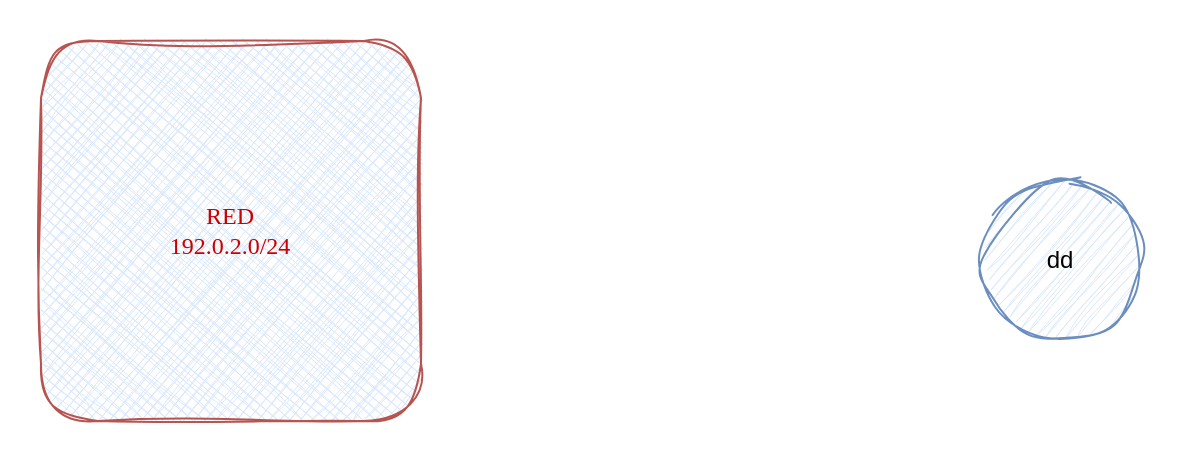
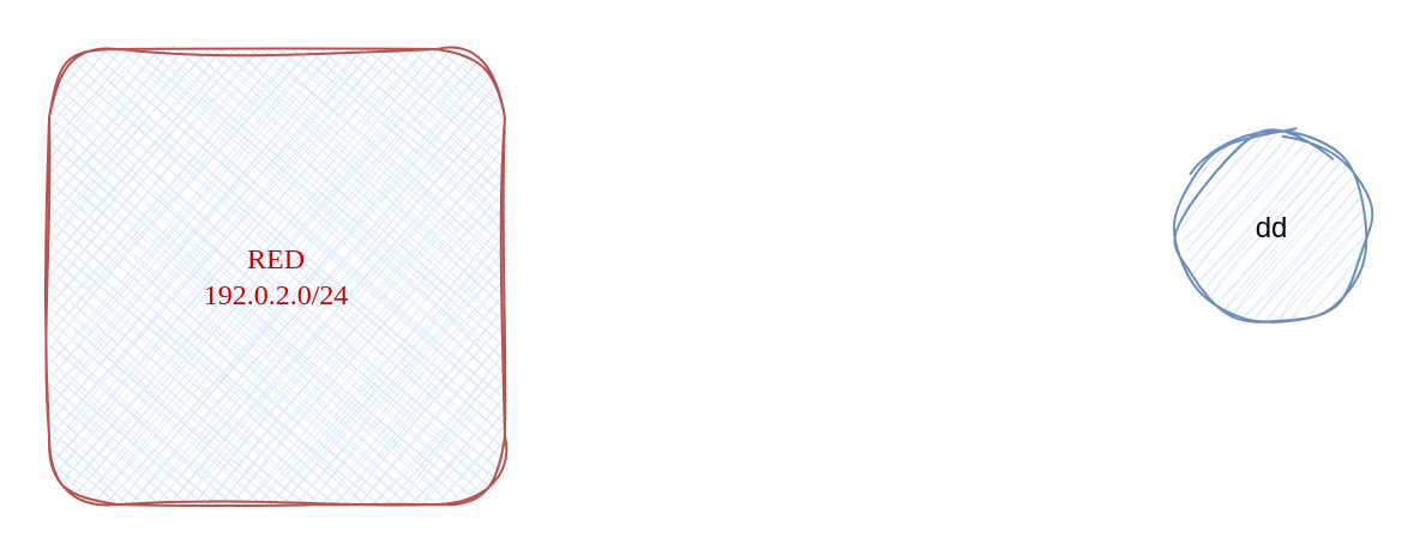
- <mxCell id="2" value="dd" style="ellipse;whiteSpace=wrap;html=1;aspect=fixed;sketch=1;curveFitting=1;jiggle=2;fillColor=#dae8fc;strokeColor=#6c8ebf;" vertex="1" parent="1"><mxGeometry x="490" y="90" width="80" height="80" as="geometry" /></mxCell>
+ <mxCell id="2" value="dd" style="ellipse;whiteSpace=wrap;html=1;aspect=fixed;sketch=1;curveFitting=1;jiggle=2;fillColor=#dae8fc;strokeColor=#6c8ebf;" vertex="1" parent="1"><mxGeometry x="490" y="55" width="80" height="80" as="geometry" /></mxCell>
